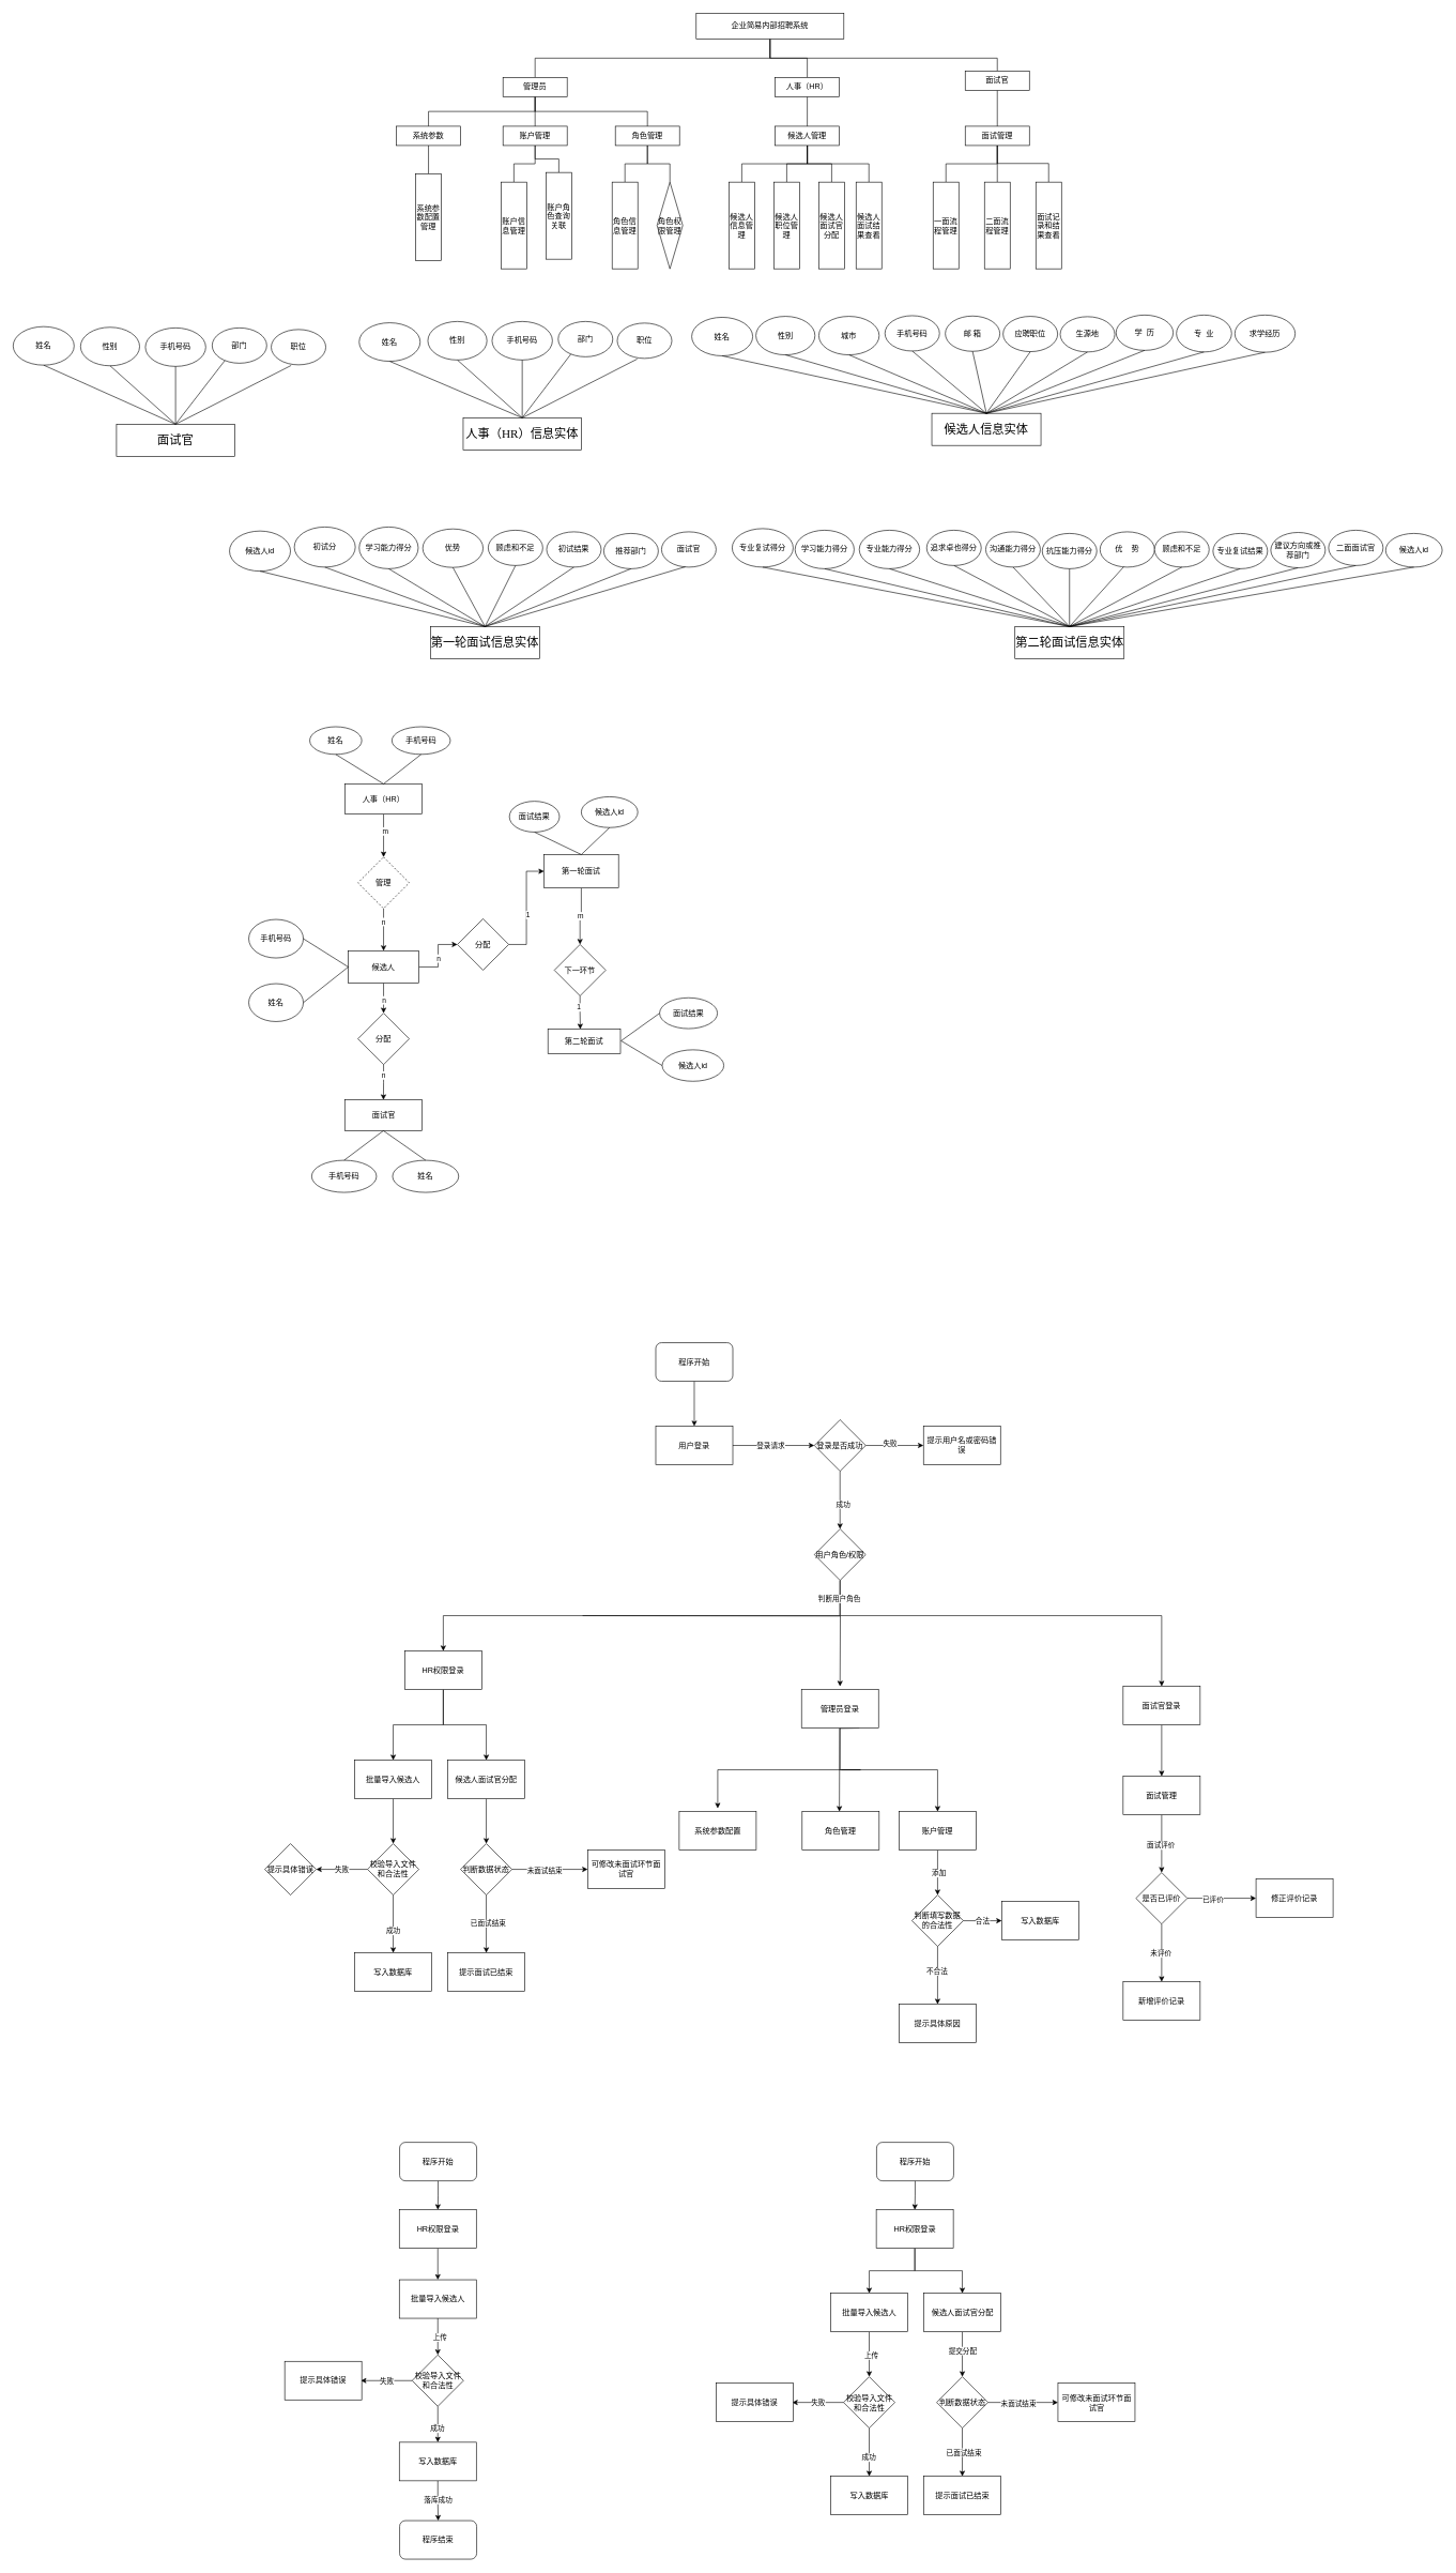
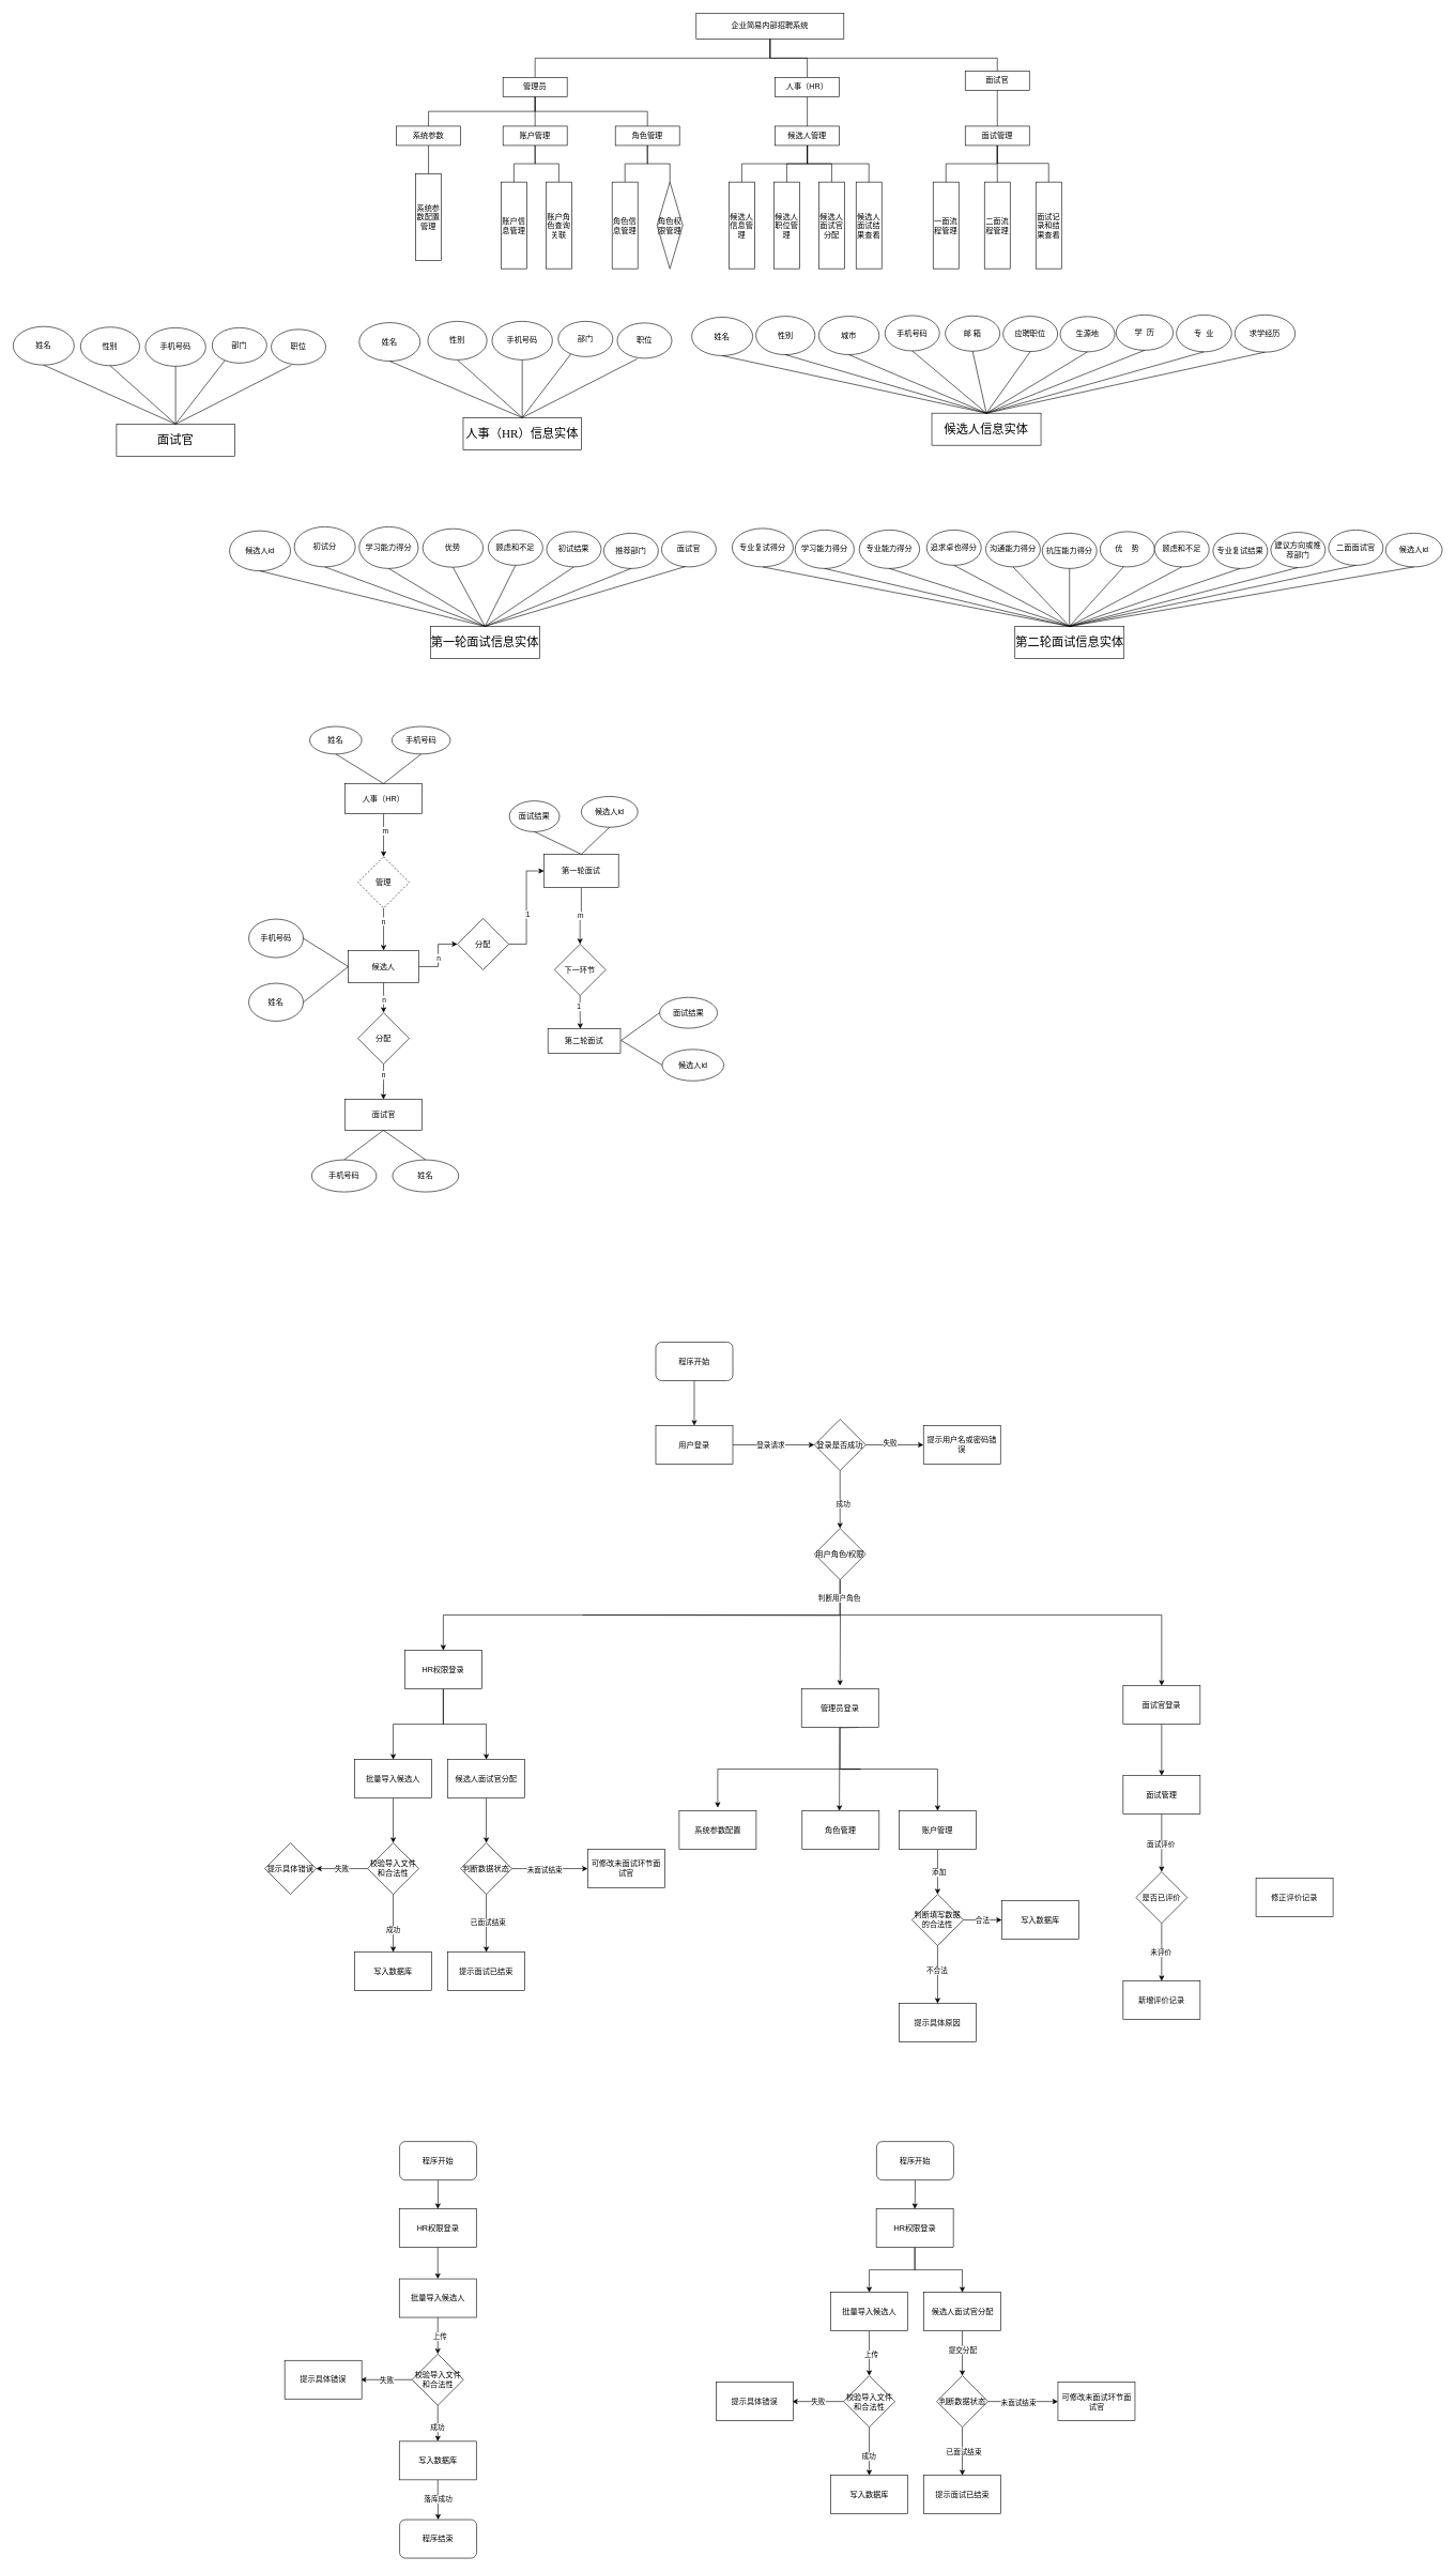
- <mxCell id="22" value="账户角色查询关联" style="rounded=0;whiteSpace=wrap;html=1;" parent="1" vertex="1"><mxGeometry x="850" y="268" width="40" height="135" as="geometry" /></mxCell>
+ <mxCell id="22" value="账户角色查询关联" style="rounded=0;whiteSpace=wrap;html=1;" parent="1" vertex="1"><mxGeometry x="850" y="283" width="40" height="135" as="geometry" /></mxCell>
- <mxCell id="228" value="" style="edgeStyle=orthogonalEdgeStyle;rounded=0;orthogonalLoop=1;jettySize=auto;html=1;" edge="1" parent="1" source="232" target="233"><mxGeometry relative="1" as="geometry" /></mxCell>
- <mxCell id="229" value="已评价" style="edgeLabel;html=1;align=center;verticalAlign=middle;resizable=0;points=[];" vertex="1" connectable="0" parent="228"><mxGeometry x="-0.267" relative="1" as="geometry"><mxPoint y="1" as="offset" /></mxGeometry></mxCell>
